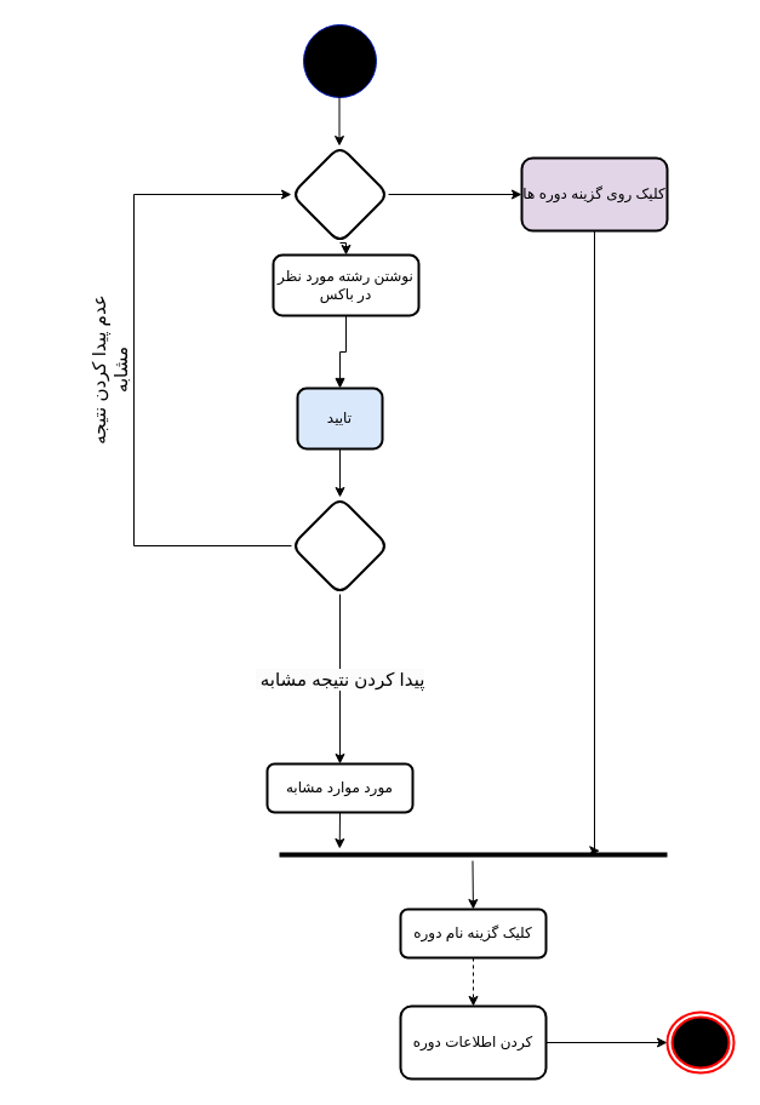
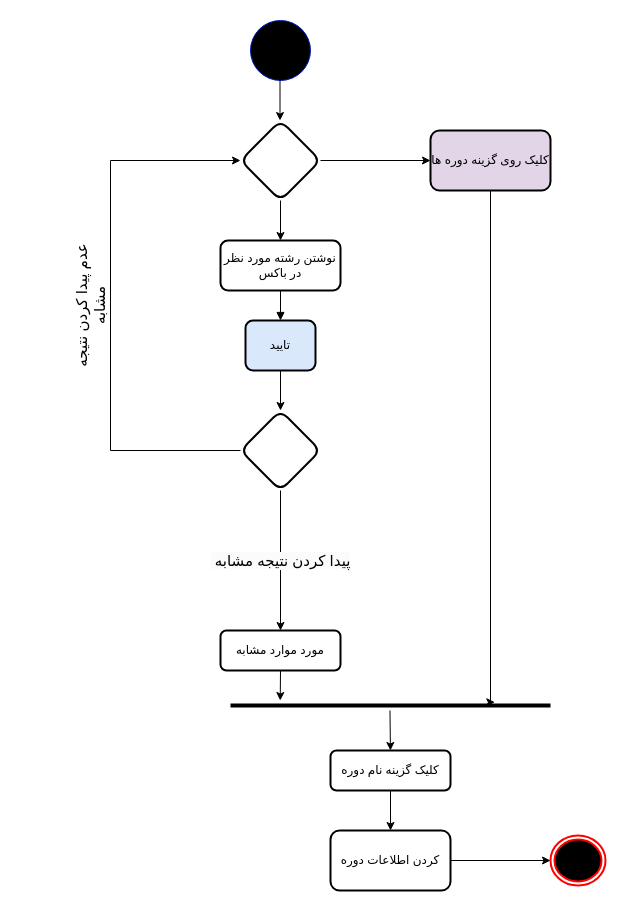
- <mxCell id="5" value="نوشتن رشته مورد نظر در باکس" style="whiteSpace=wrap;html=1;rounded=1;strokeWidth=2;" parent="1" vertex="1"><mxGeometry x="225" y="210" width="120" height="50" as="geometry" /></mxCell>
+ <mxCell id="5" value="نوشتن رشته مورد نظر در باکس" style="whiteSpace=wrap;html=1;rounded=1;strokeWidth=2;" parent="1" vertex="1"><mxGeometry x="220" y="240" width="120" height="50" as="geometry" /></mxCell>
- <mxCell id="21" value="" style="edgeStyle=orthogonalEdgeStyle;rounded=0;orthogonalLoop=1;jettySize=auto;html=1;fontSize=25;dashed=1;" parent="1" source="22" target="25" edge="1"><mxGeometry relative="1" as="geometry" /></mxCell>
+ <mxCell id="21" value="" style="edgeStyle=orthogonalEdgeStyle;rounded=0;orthogonalLoop=1;jettySize=auto;html=1;fontSize=25;" parent="1" source="22" target="25" edge="1"><mxGeometry relative="1" as="geometry" /></mxCell>
